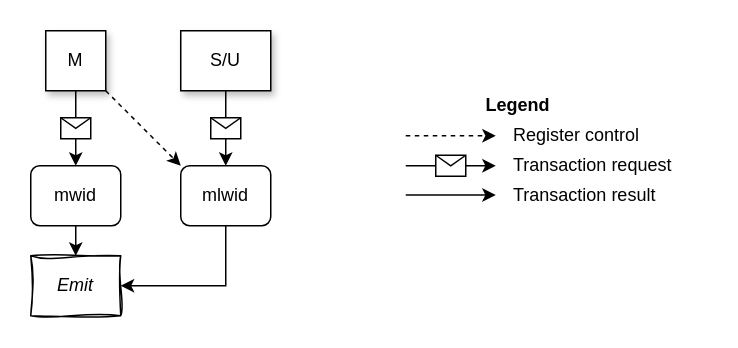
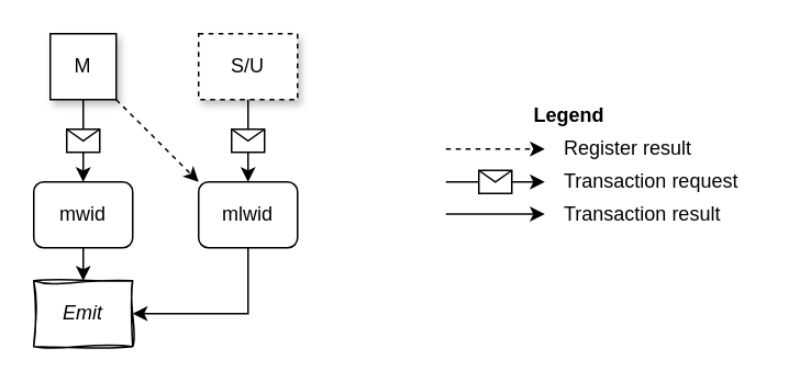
- <mxCell id="3" value="S/U" style="rounded=0;whiteSpace=wrap;html=1;fontSize=12;glass=0;strokeWidth=1;shadow=1;" parent="1" vertex="1"><mxGeometry x="120" y="20" width="60" height="40" as="geometry" /></mxCell>
+ <mxCell id="3" value="S/U" style="rounded=0;whiteSpace=wrap;html=1;fontSize=12;glass=0;strokeWidth=1;shadow=1;dashed=1;" parent="1" vertex="1"><mxGeometry x="120" y="20" width="60" height="40" as="geometry" /></mxCell>
- <mxCell id="16" value="Register control" style="text;html=1;align=left;verticalAlign=middle;whiteSpace=wrap;rounded=0;" parent="1" vertex="1"><mxGeometry x="340" y="80" width="130" height="20" as="geometry" /></mxCell>
+ <mxCell id="16" value="Register result" style="text;html=1;align=left;verticalAlign=middle;whiteSpace=wrap;rounded=0;" parent="1" vertex="1"><mxGeometry x="340" y="80" width="130" height="20" as="geometry" /></mxCell>
